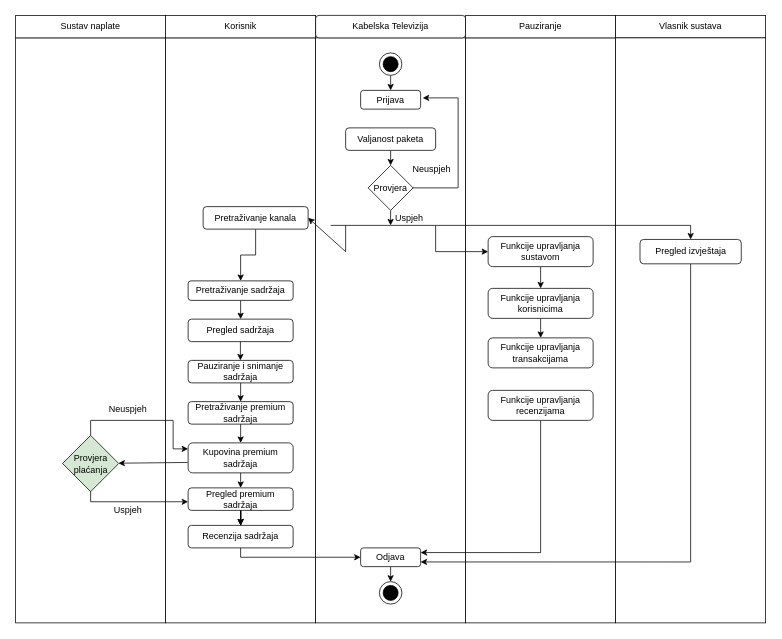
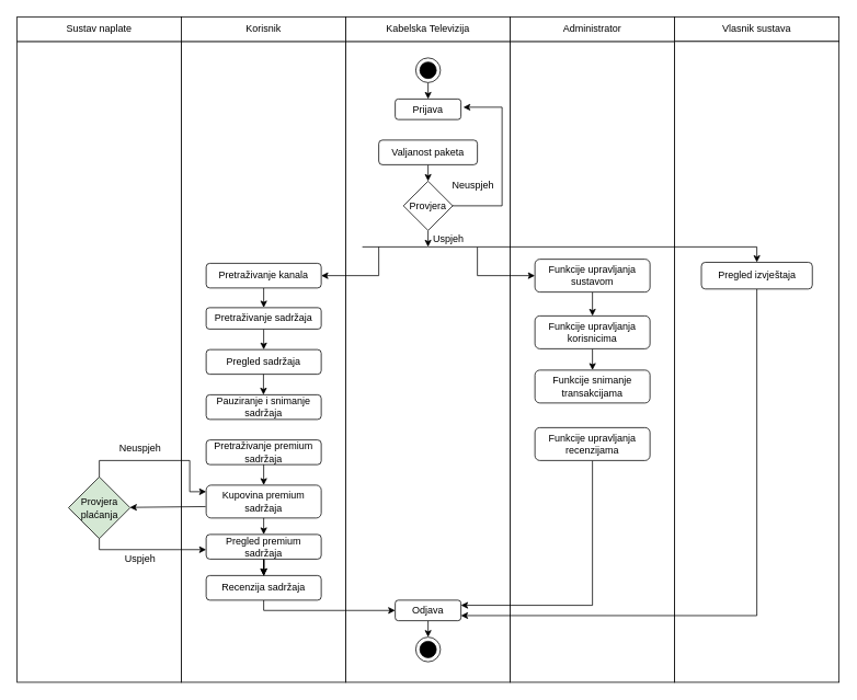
- <mxCell id="8" value="Kabelska Televizija" style="whiteSpace=wrap;html=1;rounded=1;" vertex="1" parent="1"><mxGeometry x="420" y="20" width="200" height="30" as="geometry" /></mxCell>
+ <mxCell id="8" value="Kabelska Televizija" style="rounded=0;whiteSpace=wrap;html=1;" vertex="1" parent="1"><mxGeometry x="420" y="20" width="200" height="30" as="geometry" /></mxCell>
- <mxCell id="9" value="Pauziranje" style="rounded=0;whiteSpace=wrap;html=1;" vertex="1" parent="1"><mxGeometry x="620" y="20" width="200" height="30" as="geometry" /></mxCell>
+ <mxCell id="9" value="Administrator" style="rounded=0;whiteSpace=wrap;html=1;" vertex="1" parent="1"><mxGeometry x="620" y="20" width="200" height="30" as="geometry" /></mxCell>
- <mxCell id="26" value="Pretraživanje kanala" style="rounded=1;whiteSpace=wrap;html=1;" vertex="1" parent="1"><mxGeometry x="270" y="275" width="140" height="30" as="geometry" /></mxCell>
+ <mxCell id="26" value="Pretraživanje kanala" style="rounded=1;whiteSpace=wrap;html=1;" vertex="1" parent="1"><mxGeometry x="250" y="320" width="140" height="30" as="geometry" /></mxCell>
- <mxCell id="38" value="Funkcije upravljanja transakcijama" style="rounded=1;whiteSpace=wrap;html=1;" vertex="1" parent="1"><mxGeometry x="650" y="450" width="140" height="40" as="geometry" /></mxCell>
+ <mxCell id="38" value="Funkcije snimanje transakcijama" style="rounded=1;whiteSpace=wrap;html=1;" vertex="1" parent="1"><mxGeometry x="650" y="450" width="140" height="40" as="geometry" /></mxCell>
- <mxCell id="34" style="edgeStyle=orthogonalEdgeStyle;rounded=0;orthogonalLoop=1;jettySize=auto;html=1;exitX=0.5;exitY=1;exitDx=0;exitDy=0;entryX=0.5;entryY=0;entryDx=0;entryDy=0;" edge="1" parent="1" source="35" target="41"><mxGeometry relative="1" as="geometry" /></mxCell>
